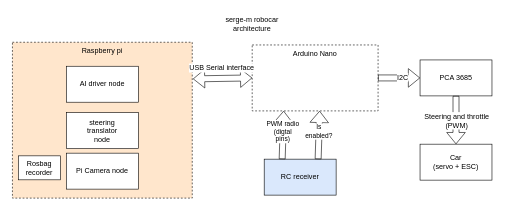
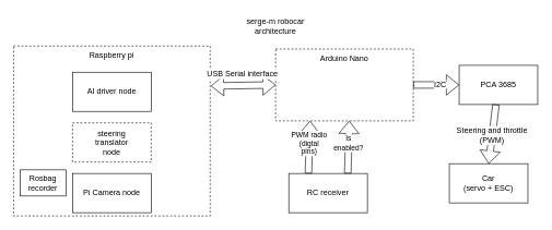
- <mxCell id="2" value="Raspberry pi" style="rounded=0;whiteSpace=wrap;html=1;verticalAlign=top;dashed=1;fillColor=#ffe6cc;" vertex="1" parent="1"><mxGeometry x="20" y="70" width="300" height="260" as="geometry" /></mxCell>
+ <mxCell id="2" value="Raspberry pi" style="rounded=0;whiteSpace=wrap;html=1;verticalAlign=top;dashed=1;" vertex="1" parent="1"><mxGeometry x="20" y="70" width="300" height="260" as="geometry" /></mxCell>
- <mxCell id="18" value="&lt;div&gt;&lt;span class=&quot;pl-s&quot;&gt;&lt;span class=&quot;pl-pds&quot;&gt;&lt;/span&gt;steering &lt;br&gt;&lt;/span&gt;&lt;/div&gt;&lt;div&gt;&lt;span class=&quot;pl-s&quot;&gt;translator &lt;br&gt;&lt;/span&gt;&lt;/div&gt;&lt;div&gt;&lt;span class=&quot;pl-s&quot;&gt;node&lt;span class=&quot;pl-pds&quot;&gt;&lt;/span&gt;&lt;/span&gt;&lt;/div&gt;" style="rounded=0;whiteSpace=wrap;html=1;" vertex="1" parent="1"><mxGeometry x="110" y="187.5" width="120" height="60" as="geometry" /></mxCell>
+ <mxCell id="18" value="&lt;div&gt;&lt;span class=&quot;pl-s&quot;&gt;&lt;span class=&quot;pl-pds&quot;&gt;&lt;/span&gt;steering &lt;br&gt;&lt;/span&gt;&lt;/div&gt;&lt;div&gt;&lt;span class=&quot;pl-s&quot;&gt;translator &lt;br&gt;&lt;/span&gt;&lt;/div&gt;&lt;div&gt;&lt;span class=&quot;pl-s&quot;&gt;node&lt;span class=&quot;pl-pds&quot;&gt;&lt;/span&gt;&lt;/span&gt;&lt;/div&gt;" style="rounded=0;whiteSpace=wrap;html=1;dashed=1;" vertex="1" parent="1"><mxGeometry x="110" y="187.5" width="120" height="60" as="geometry" /></mxCell>
- <mxCell id="13" value="&lt;div&gt;Car &lt;br&gt;&lt;/div&gt;&lt;div&gt;(servo + ESC)&lt;br&gt;&lt;/div&gt;" style="rounded=0;whiteSpace=wrap;html=1;" vertex="1" parent="1"><mxGeometry x="700" y="240" width="120" height="60" as="geometry" /></mxCell>
+ <mxCell id="13" value="&lt;div&gt;Car &lt;br&gt;&lt;/div&gt;&lt;div&gt;(servo + ESC)&lt;br&gt;&lt;/div&gt;" style="rounded=0;whiteSpace=wrap;html=1;" vertex="1" parent="1"><mxGeometry x="685" y="250" width="120" height="60" as="geometry" /></mxCell>
- <mxCell id="19" value="Pi Camera node" style="rounded=0;whiteSpace=wrap;html=1;" vertex="1" parent="1"><mxGeometry x="110" y="255" width="120" height="60" as="geometry" /></mxCell>
+ <mxCell id="19" value="Pi Camera node" style="rounded=0;whiteSpace=wrap;html=1;" vertex="1" parent="1"><mxGeometry x="110" y="265" width="120" height="60" as="geometry" /></mxCell>
- <mxCell id="4" value="RC receiver" style="rounded=0;whiteSpace=wrap;html=1;fillColor=#dae8fc;" vertex="1" parent="1"><mxGeometry x="440" y="265" width="120" height="60" as="geometry" /></mxCell>
+ <mxCell id="4" value="RC receiver" style="rounded=0;whiteSpace=wrap;html=1;" vertex="1" parent="1"><mxGeometry x="440" y="265" width="120" height="60" as="geometry" /></mxCell>
